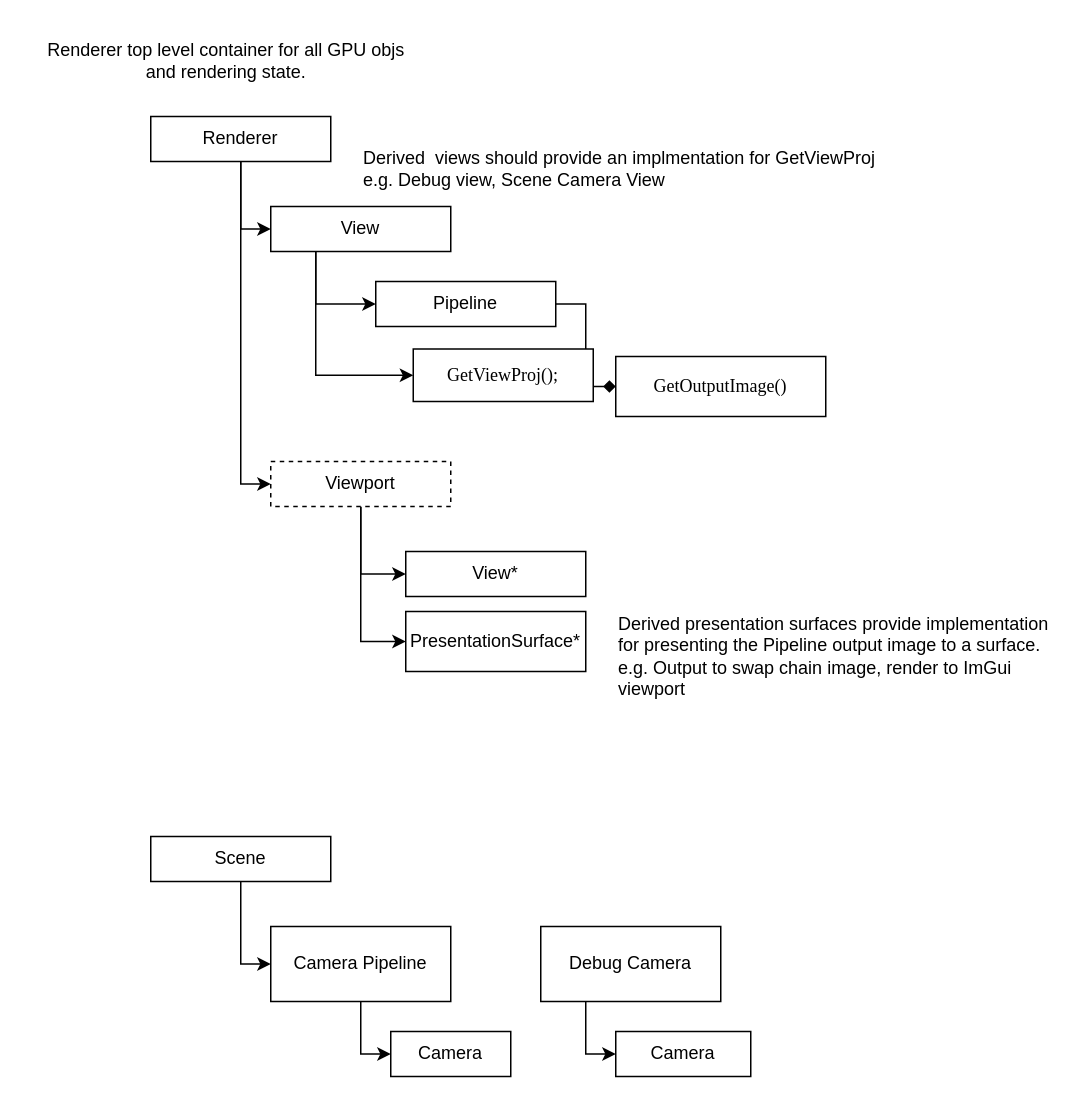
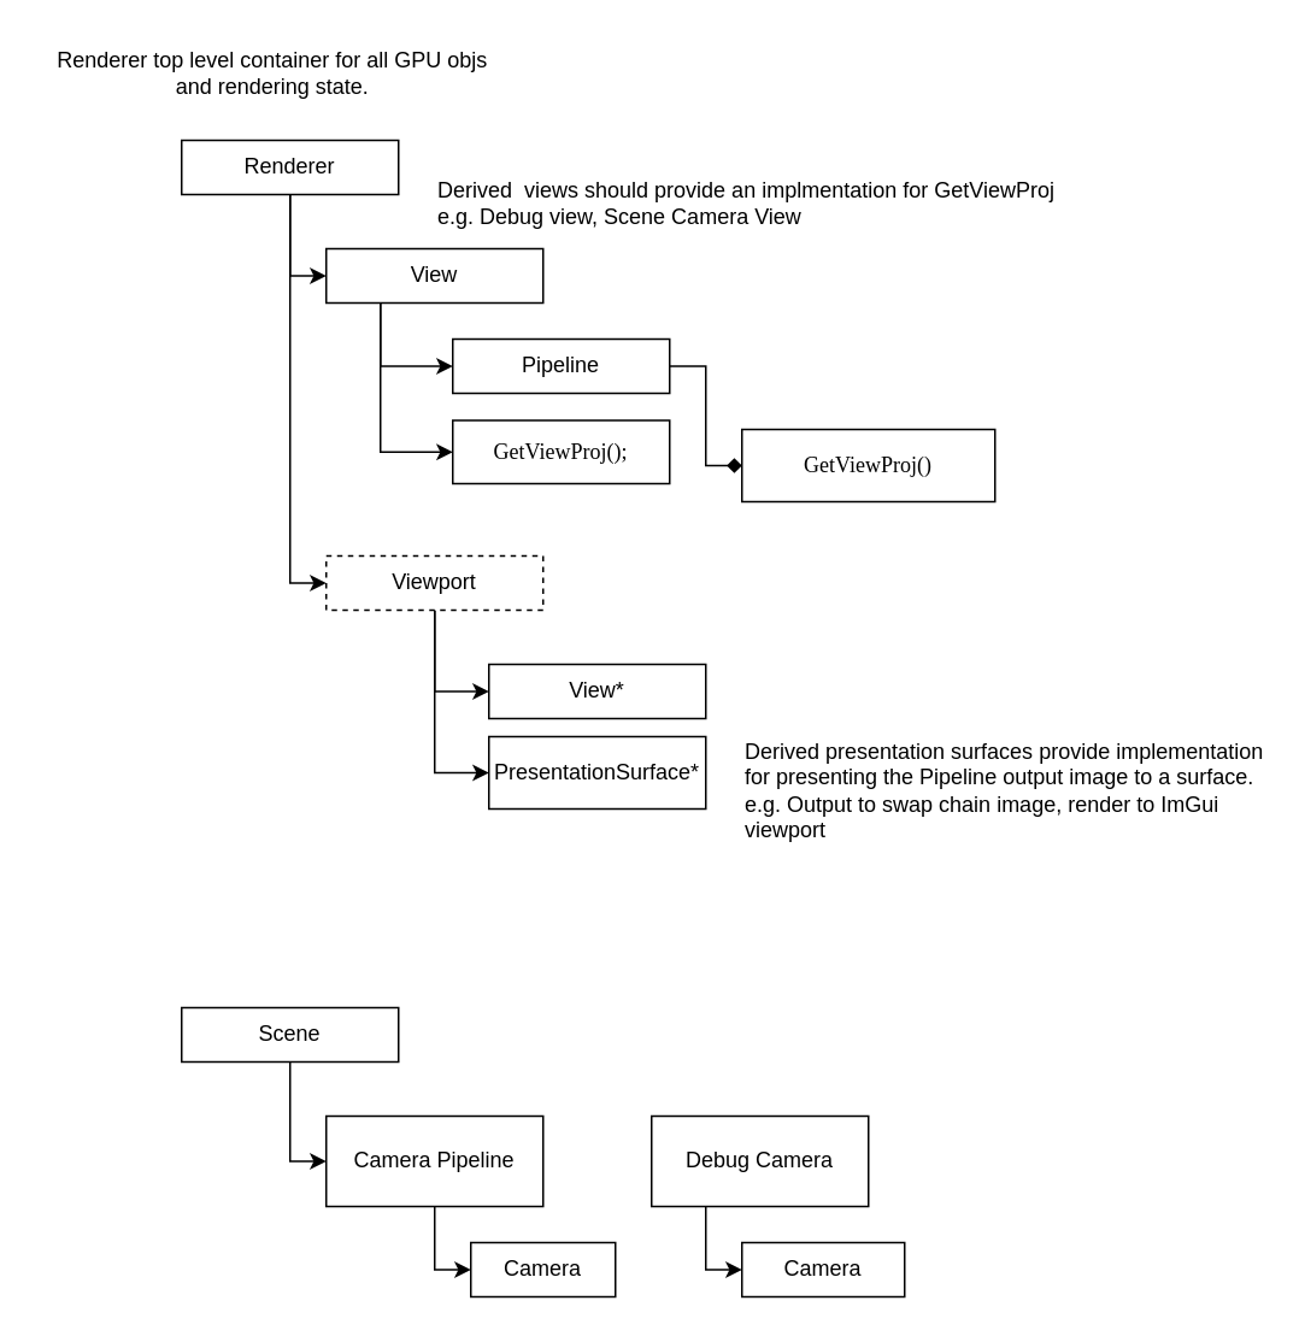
- <mxCell id="18" value="&lt;font face=&quot;Lucida Console&quot;&gt;GetViewProj();&lt;/font&gt;" style="whiteSpace=wrap;html=1;" vertex="1" parent="1"><mxGeometry x="275" y="232" width="120" height="35" as="geometry" /></mxCell>
+ <mxCell id="18" value="&lt;font face=&quot;Lucida Console&quot;&gt;GetViewProj();&lt;/font&gt;" style="whiteSpace=wrap;html=1;" vertex="1" parent="1"><mxGeometry x="250" y="232" width="120" height="35" as="geometry" /></mxCell>
- <mxCell id="23" value="&lt;font face=&quot;Lucida Console&quot;&gt;GetOutputImage()&lt;/font&gt;" style="whiteSpace=wrap;html=1;" vertex="1" parent="1"><mxGeometry x="410" y="237" width="140" height="40" as="geometry" /></mxCell>
+ <mxCell id="23" value="&lt;font face=&quot;Lucida Console&quot;&gt;GetViewProj()&lt;/font&gt;" style="whiteSpace=wrap;html=1;" vertex="1" parent="1"><mxGeometry x="410" y="237" width="140" height="40" as="geometry" /></mxCell>
